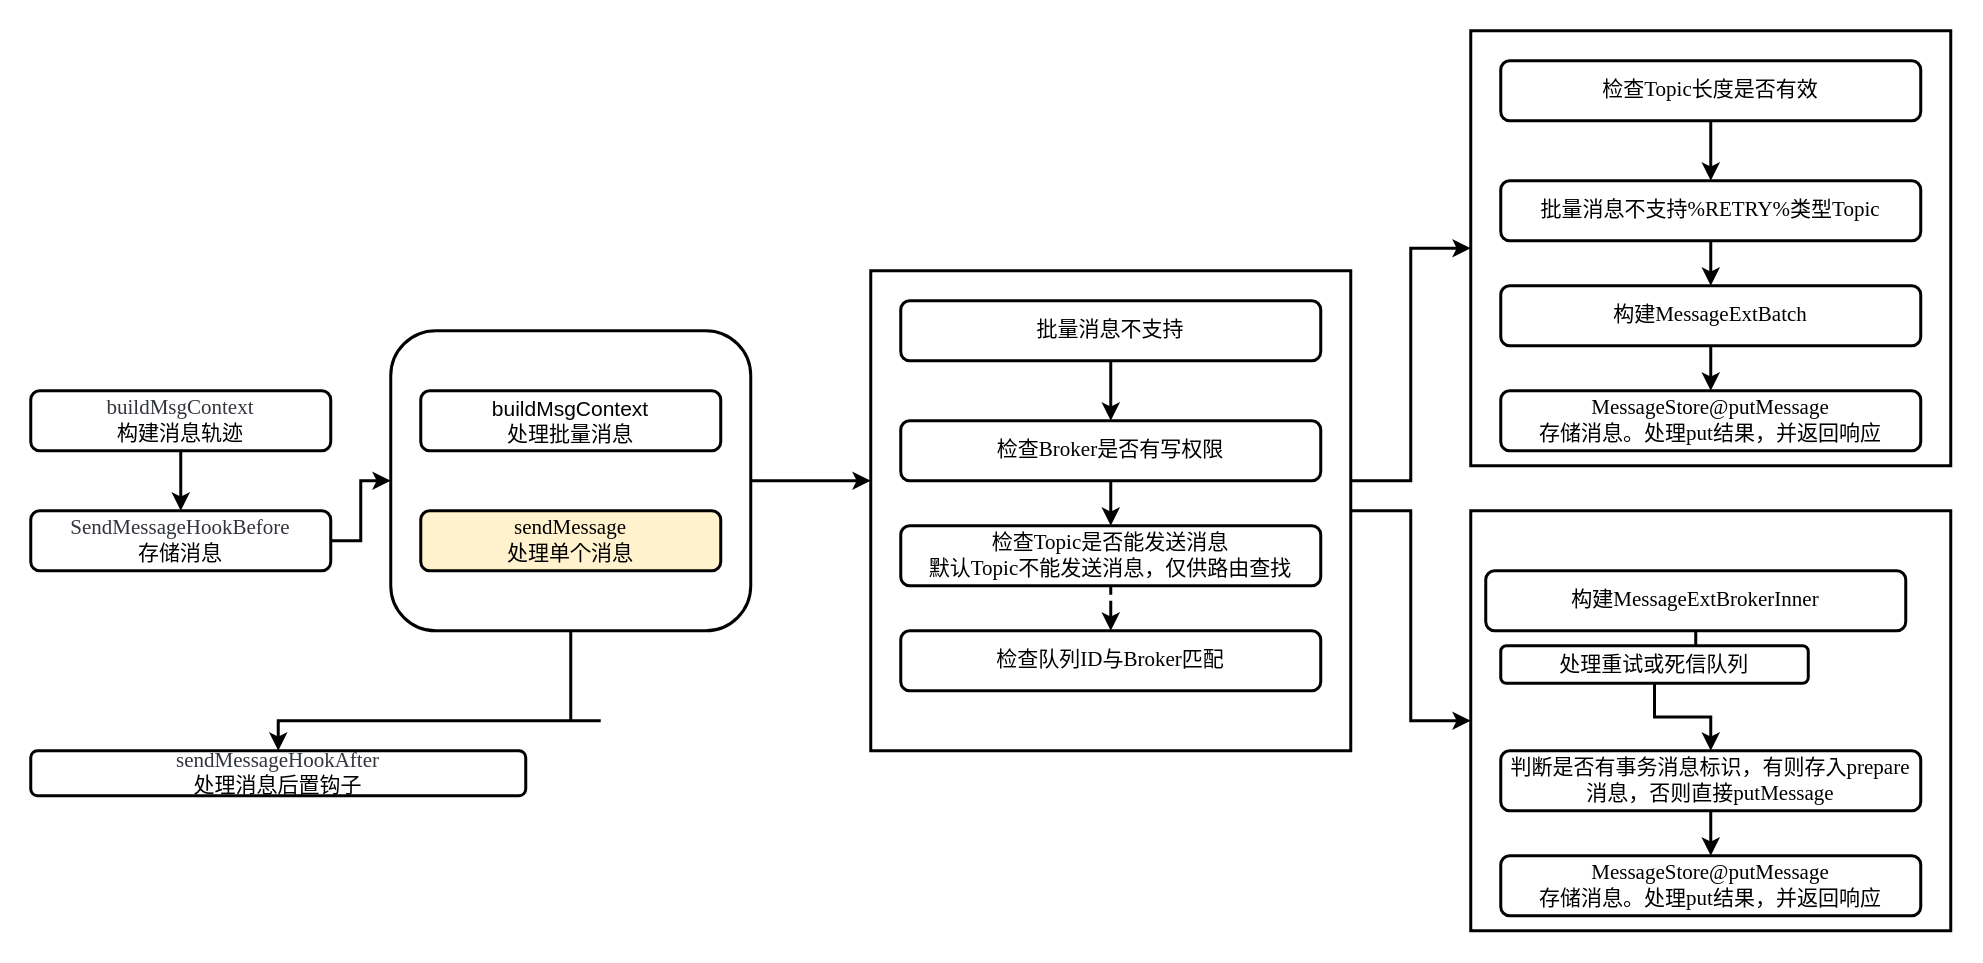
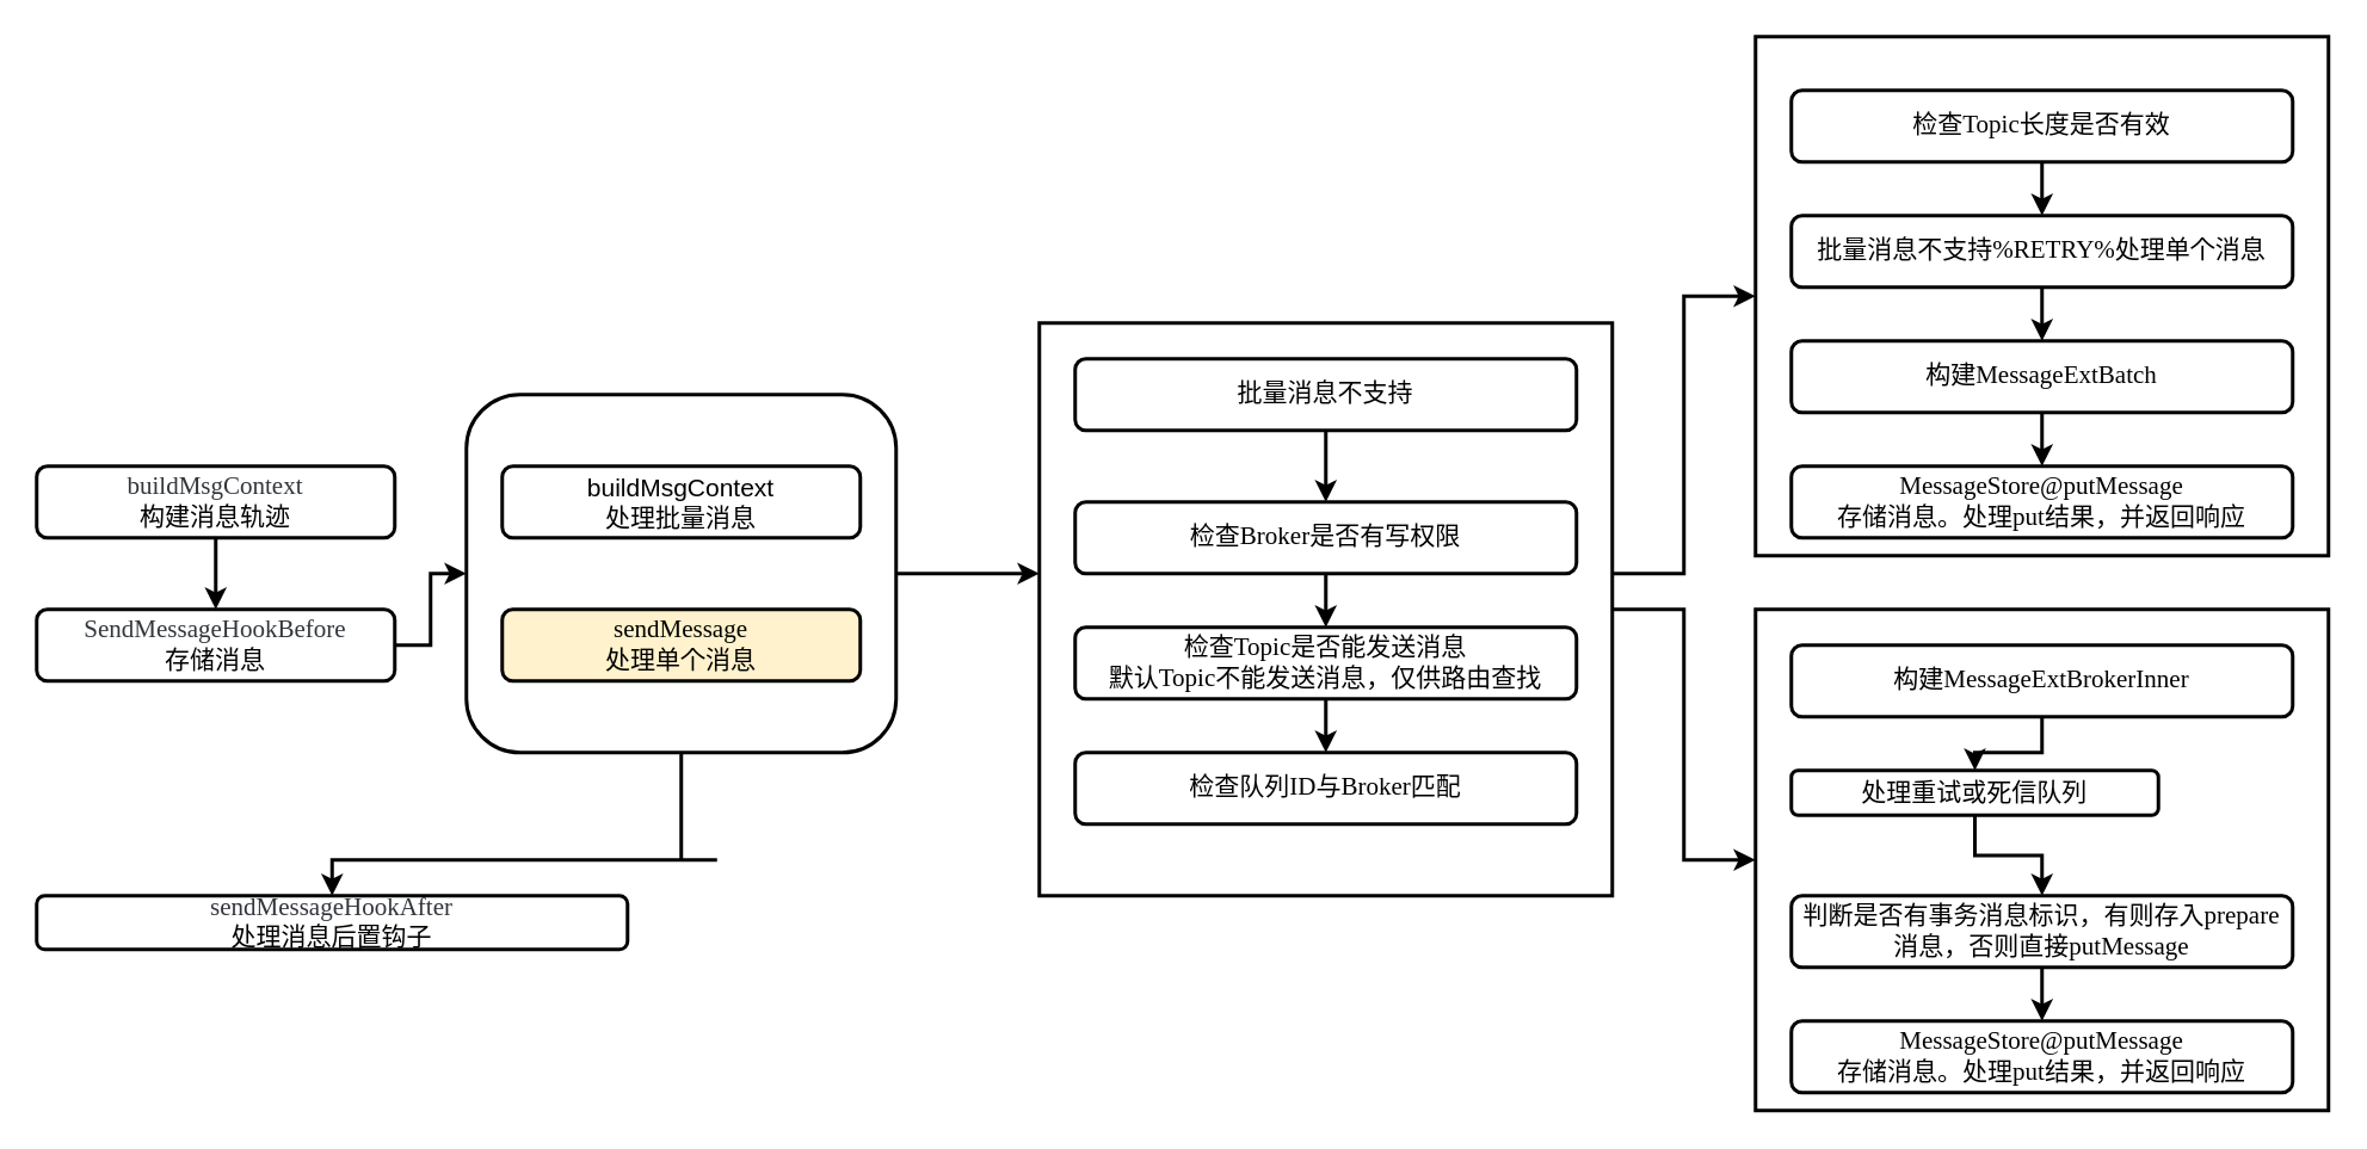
- <mxCell id="24" value="检查Topic长度是否有效" style="rounded=1;whiteSpace=wrap;html=1;fontFamily=Comic Sans MS;fontSize=14;strokeWidth=2;" vertex="1" parent="1"><mxGeometry x="1000" y="40" width="280" height="40" as="geometry" /></mxCell>
+ <mxCell id="24" value="检查Topic长度是否有效" style="rounded=1;whiteSpace=wrap;html=1;fontFamily=Comic Sans MS;fontSize=14;strokeWidth=2;" vertex="1" parent="1"><mxGeometry x="1000" y="50" width="280" height="40" as="geometry" /></mxCell>
- <mxCell id="26" value="批量消息不支持%RETRY%类型Topic" style="rounded=1;whiteSpace=wrap;html=1;fontFamily=Comic Sans MS;fontSize=14;strokeWidth=2;" vertex="1" parent="1"><mxGeometry x="1000" y="120" width="280" height="40" as="geometry" /></mxCell>
+ <mxCell id="26" value="批量消息不支持%RETRY%处理单个消息" style="rounded=1;whiteSpace=wrap;html=1;fontFamily=Comic Sans MS;fontSize=14;strokeWidth=2;" vertex="1" parent="1"><mxGeometry x="1000" y="120" width="280" height="40" as="geometry" /></mxCell>
- <mxCell id="20" style="edgeStyle=orthogonalEdgeStyle;rounded=0;orthogonalLoop=1;jettySize=auto;html=1;fontFamily=Comic Sans MS;fontSize=14;strokeWidth=2;dashed=1;" edge="1" parent="1" source="21" target="22"><mxGeometry relative="1" as="geometry" /></mxCell>
+ <mxCell id="20" style="edgeStyle=orthogonalEdgeStyle;rounded=0;orthogonalLoop=1;jettySize=auto;html=1;fontFamily=Comic Sans MS;fontSize=14;strokeWidth=2;" edge="1" parent="1" source="21" target="22"><mxGeometry relative="1" as="geometry" /></mxCell>
- <mxCell id="31" value="构建MessageExtBrokerInner" style="rounded=1;whiteSpace=wrap;html=1;fontFamily=Comic Sans MS;fontSize=14;strokeWidth=2;" vertex="1" parent="1"><mxGeometry x="990" y="380" width="280" height="40" as="geometry" /></mxCell>
+ <mxCell id="31" value="构建MessageExtBrokerInner" style="rounded=1;whiteSpace=wrap;html=1;fontFamily=Comic Sans MS;fontSize=14;strokeWidth=2;" vertex="1" parent="1"><mxGeometry x="1000" y="360" width="280" height="40" as="geometry" /></mxCell>
